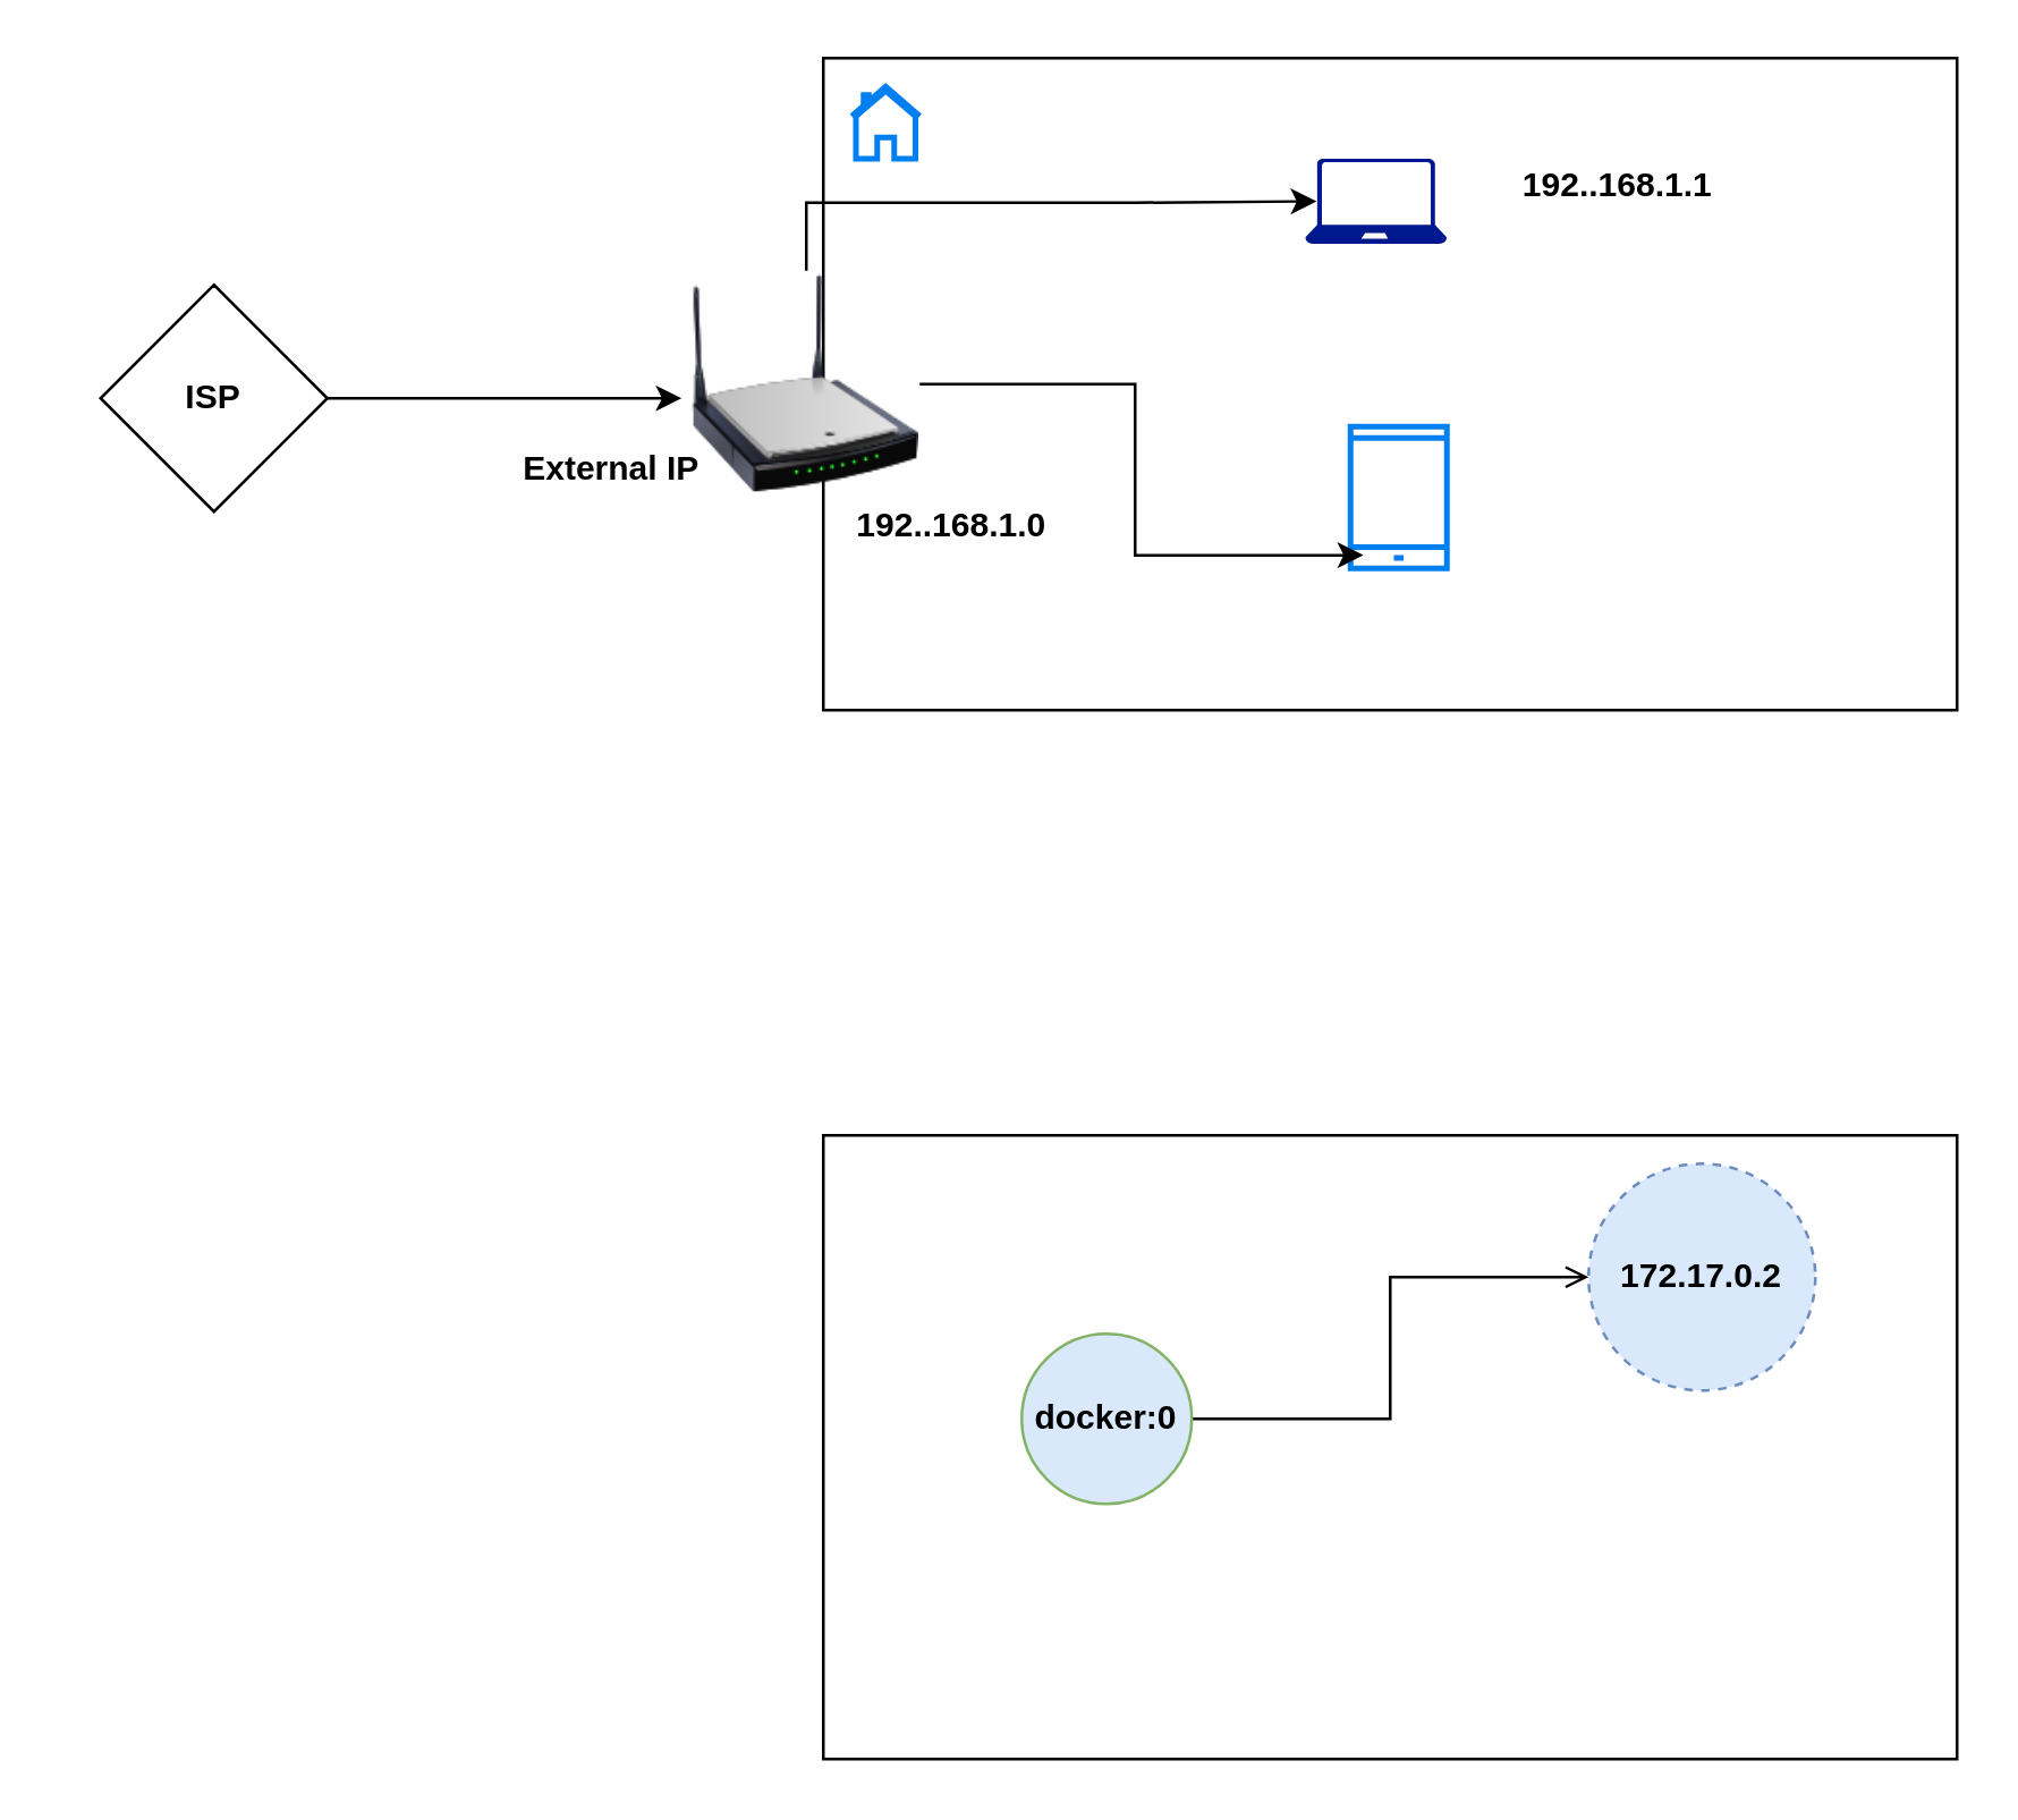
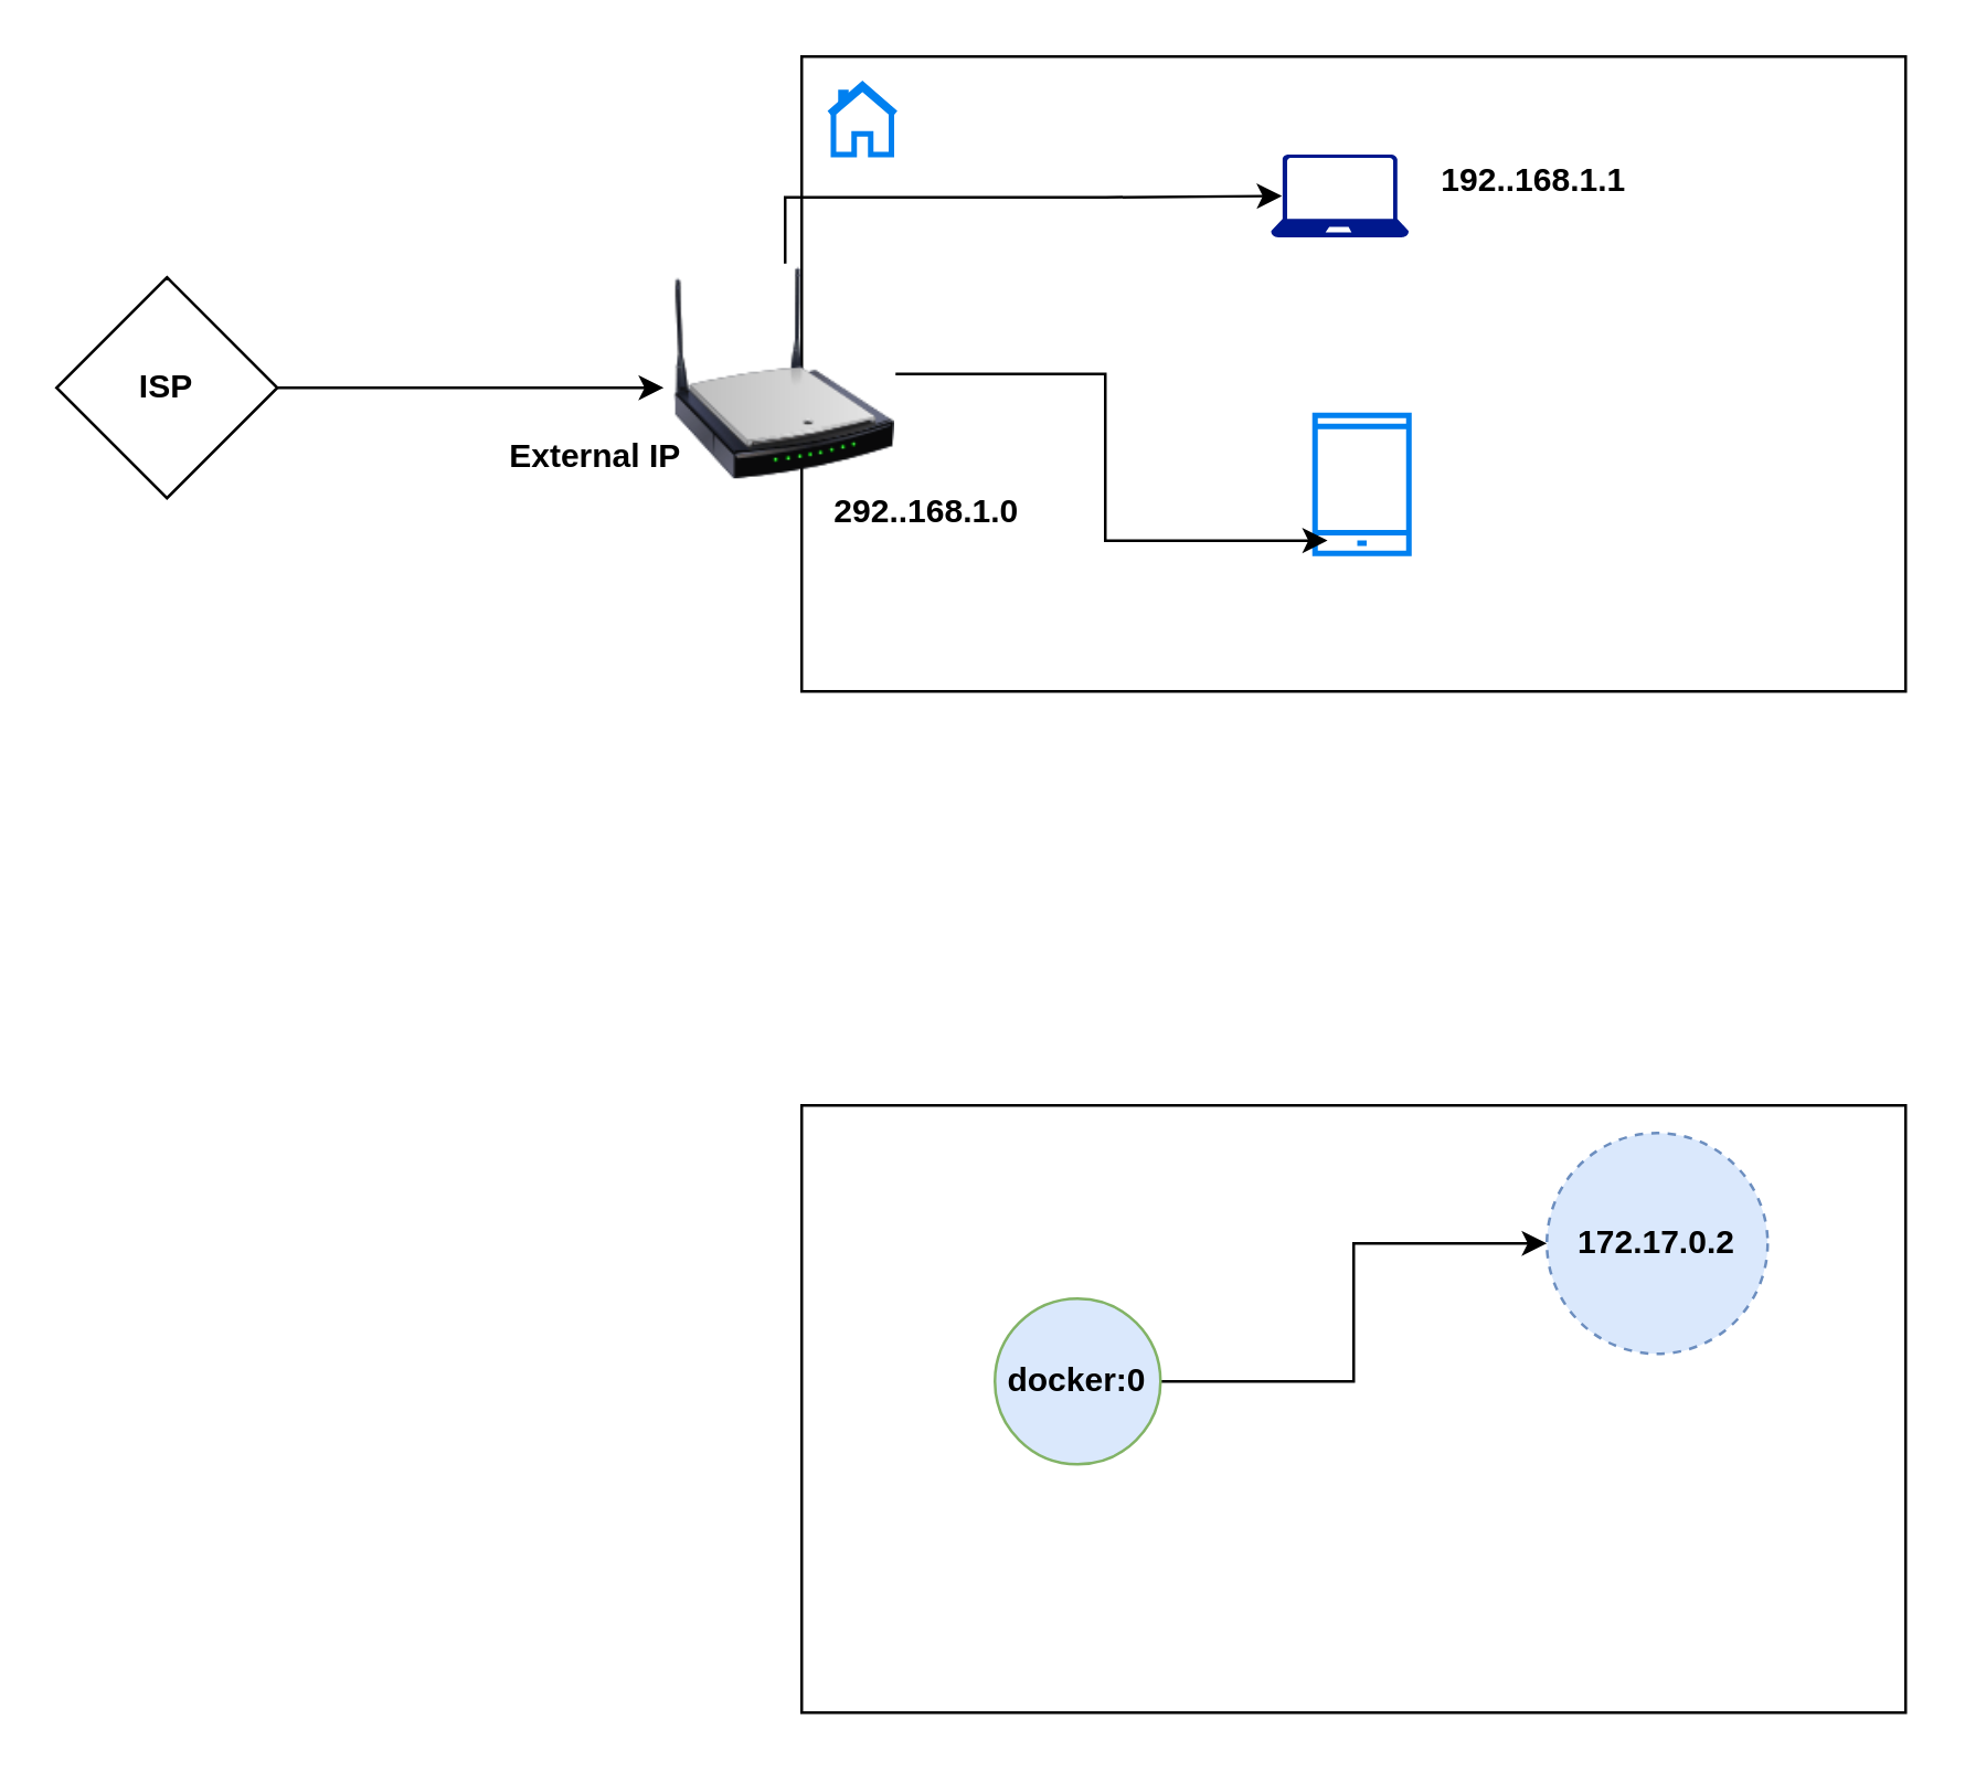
- <mxCell id="13" value="&lt;b&gt;192..168.1.1&lt;/b&gt;" style="text;html=1;align=center;verticalAlign=middle;resizable=0;points=[];autosize=1;strokeColor=none;fillColor=none;" vertex="1" parent="1"><mxGeometry x="525" y="50" width="90" height="30" as="geometry" /></mxCell>
+ <mxCell id="13" value="&lt;b&gt;192..168.1.1&lt;/b&gt;" style="text;html=1;align=center;verticalAlign=middle;resizable=0;points=[];autosize=1;strokeColor=none;fillColor=none;" vertex="1" parent="1"><mxGeometry x="510" y="50" width="90" height="30" as="geometry" /></mxCell>
- <mxCell id="10" value="&lt;b&gt;ISP&lt;/b&gt;" style="rhombus;whiteSpace=wrap;html=1;" vertex="1" parent="1"><mxGeometry x="35" y="100" width="80" height="80" as="geometry" /></mxCell>
+ <mxCell id="10" value="&lt;b&gt;ISP&lt;/b&gt;" style="rhombus;whiteSpace=wrap;html=1;" vertex="1" parent="1"><mxGeometry x="20" y="100" width="80" height="80" as="geometry" /></mxCell>
- <mxCell id="12" value="&lt;b&gt;192..168.1.0&lt;/b&gt;" style="text;html=1;align=center;verticalAlign=middle;resizable=0;points=[];autosize=1;strokeColor=none;fillColor=none;" vertex="1" parent="1"><mxGeometry x="290" y="170" width="90" height="30" as="geometry" /></mxCell>
+ <mxCell id="12" value="&lt;b&gt;292..168.1.0&lt;/b&gt;" style="text;html=1;align=center;verticalAlign=middle;resizable=0;points=[];autosize=1;strokeColor=none;fillColor=none;" vertex="1" parent="1"><mxGeometry x="290" y="170" width="90" height="30" as="geometry" /></mxCell>
- <mxCell id="15" style="edgeStyle=orthogonalEdgeStyle;rounded=0;orthogonalLoop=1;jettySize=auto;html=1;endArrow=open;" edge="1" parent="1" source="16" target="17"><mxGeometry relative="1" as="geometry" /></mxCell>
+ <mxCell id="15" style="edgeStyle=orthogonalEdgeStyle;rounded=0;orthogonalLoop=1;jettySize=auto;html=1;" edge="1" parent="1" source="16" target="17"><mxGeometry relative="1" as="geometry" /></mxCell>
